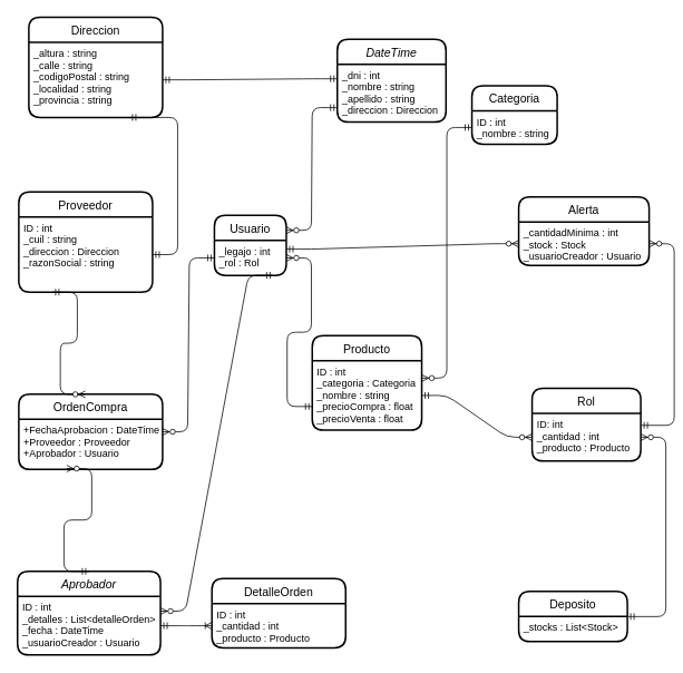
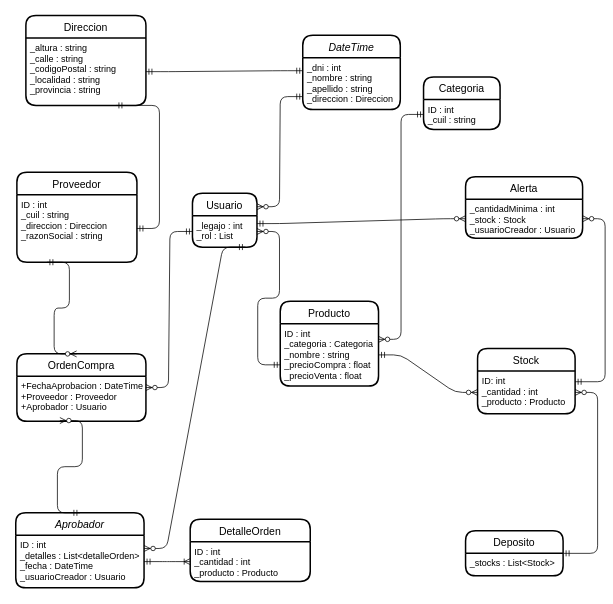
- <mxCell id="15" value="ID : int&#10;_nombre : string" style="align=left;strokeColor=none;fillColor=none;spacingLeft=4;fontSize=12;verticalAlign=top;resizable=0;rotatable=0;part=1;" vertex="1" parent="14"><mxGeometry y="30" width="102" height="40" as="geometry" /></mxCell>
+ <mxCell id="15" value="ID : int&#10;_cuil : string" style="align=left;strokeColor=none;fillColor=none;spacingLeft=4;fontSize=12;verticalAlign=top;resizable=0;rotatable=0;part=1;" vertex="1" parent="14"><mxGeometry y="30" width="102" height="40" as="geometry" /></mxCell>
- <mxCell id="31" value="_legajo : int&#10;_rol : Rol" style="align=left;strokeColor=none;fillColor=none;spacingLeft=4;fontSize=12;verticalAlign=top;resizable=0;rotatable=0;part=1;" vertex="1" parent="30"><mxGeometry y="30" width="86" height="42" as="geometry" /></mxCell>
+ <mxCell id="31" value="_legajo : int&#10;_rol : List" style="align=left;strokeColor=none;fillColor=none;spacingLeft=4;fontSize=12;verticalAlign=top;resizable=0;rotatable=0;part=1;" vertex="1" parent="30"><mxGeometry y="30" width="86" height="42" as="geometry" /></mxCell>
- <mxCell id="20" value="Rol" style="swimlane;childLayout=stackLayout;horizontal=1;startSize=30;horizontalStack=0;rounded=1;fontSize=14;fontStyle=0;strokeWidth=2;resizeParent=0;resizeLast=1;shadow=0;dashed=0;align=center;" vertex="1" parent="1"><mxGeometry x="636" y="464" width="130" height="87" as="geometry" /></mxCell>
+ <mxCell id="20" value="Stock" style="swimlane;childLayout=stackLayout;horizontal=1;startSize=30;horizontalStack=0;rounded=1;fontSize=14;fontStyle=0;strokeWidth=2;resizeParent=0;resizeLast=1;shadow=0;dashed=0;align=center;" vertex="1" parent="1"><mxGeometry x="636" y="464" width="130" height="87" as="geometry" /></mxCell>
